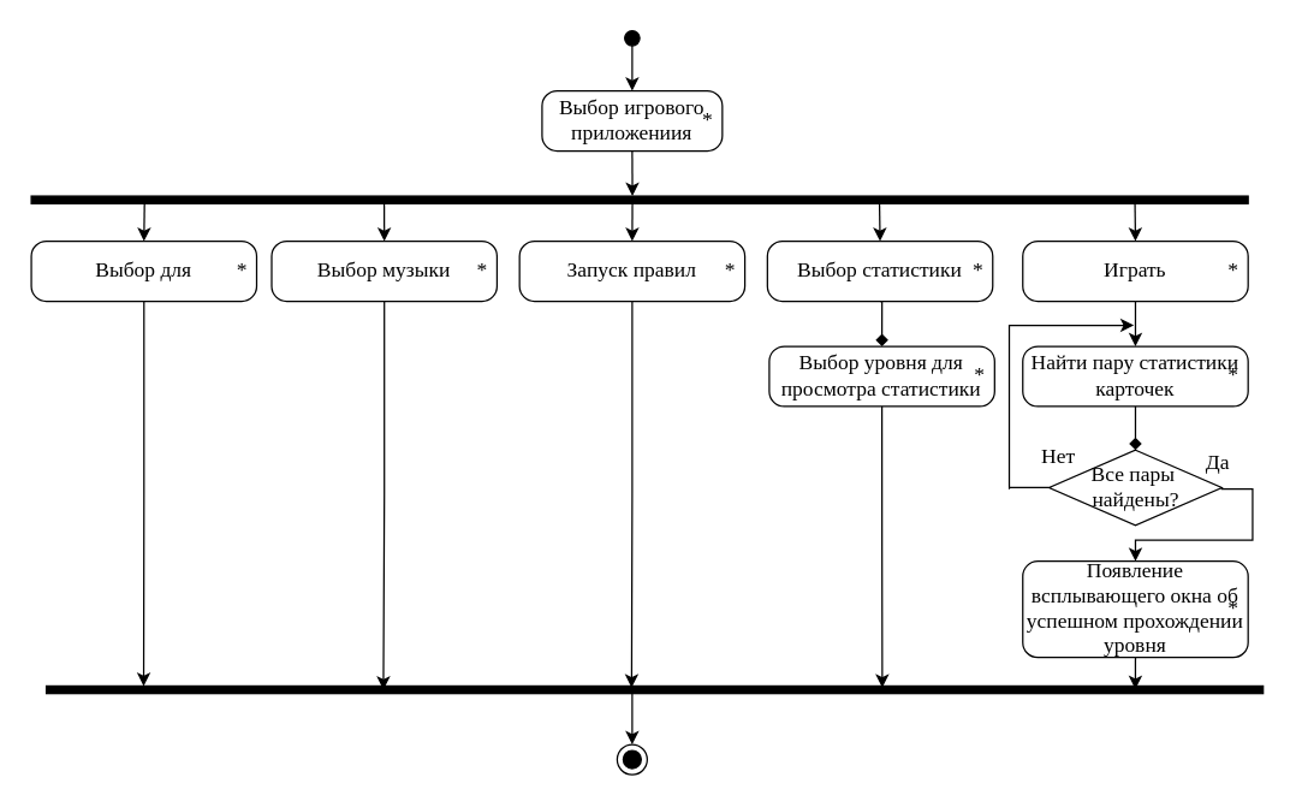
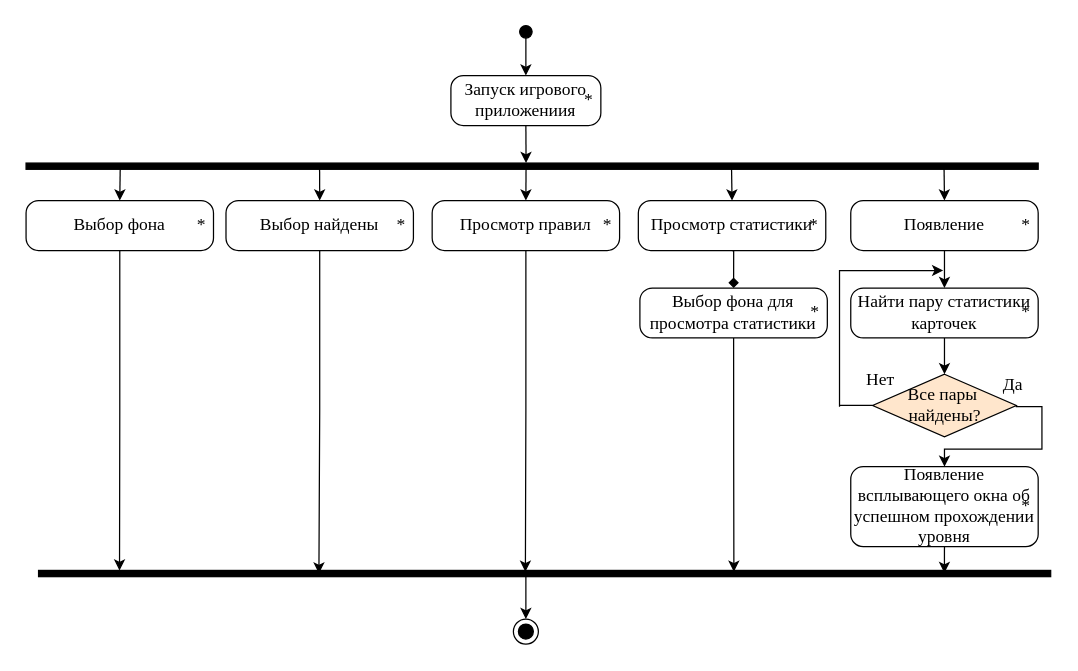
- <mxCell id="5" value="Выбор игрового приложениия" style="html=1;dashed=0;rounded=1;absoluteArcSize=1;arcSize=20;verticalAlign=middle;align=center;whiteSpace=wrap;fontFamily=ISOCPEUR;fontSize=14;" parent="1" vertex="1"><mxGeometry x="360" y="60" width="120" height="40" as="geometry" /></mxCell>
+ <mxCell id="5" value="Запуск игрового приложениия" style="html=1;dashed=0;rounded=1;absoluteArcSize=1;arcSize=20;verticalAlign=middle;align=center;whiteSpace=wrap;fontFamily=ISOCPEUR;fontSize=14;" parent="1" vertex="1"><mxGeometry x="360" y="60" width="120" height="40" as="geometry" /></mxCell>
- <mxCell id="8" value="Выбор для" style="html=1;dashed=0;rounded=1;absoluteArcSize=1;arcSize=20;verticalAlign=middle;align=center;whiteSpace=wrap;fontFamily=ISOCPEUR;fontSize=14;" parent="1" vertex="1"><mxGeometry x="20" y="160" width="150" height="40" as="geometry" /></mxCell>
+ <mxCell id="8" value="Выбор фона" style="html=1;dashed=0;rounded=1;absoluteArcSize=1;arcSize=20;verticalAlign=middle;align=center;whiteSpace=wrap;fontFamily=ISOCPEUR;fontSize=14;" parent="1" vertex="1"><mxGeometry x="20" y="160" width="150" height="40" as="geometry" /></mxCell>
- <mxCell id="10" value="Выбор музыки" style="html=1;dashed=0;rounded=1;absoluteArcSize=1;arcSize=20;verticalAlign=middle;align=center;whiteSpace=wrap;fontFamily=ISOCPEUR;fontSize=14;" parent="1" vertex="1"><mxGeometry x="180" y="160" width="150" height="40" as="geometry" /></mxCell>
+ <mxCell id="10" value="Выбор найдены" style="html=1;dashed=0;rounded=1;absoluteArcSize=1;arcSize=20;verticalAlign=middle;align=center;whiteSpace=wrap;fontFamily=ISOCPEUR;fontSize=14;" parent="1" vertex="1"><mxGeometry x="180" y="160" width="150" height="40" as="geometry" /></mxCell>
- <mxCell id="12" value="Запуск правил" style="html=1;dashed=0;rounded=1;absoluteArcSize=1;arcSize=20;verticalAlign=middle;align=center;whiteSpace=wrap;fontFamily=ISOCPEUR;fontSize=14;" parent="1" vertex="1"><mxGeometry x="345" y="160" width="150" height="40" as="geometry" /></mxCell>
+ <mxCell id="12" value="Просмотр правил" style="html=1;dashed=0;rounded=1;absoluteArcSize=1;arcSize=20;verticalAlign=middle;align=center;whiteSpace=wrap;fontFamily=ISOCPEUR;fontSize=14;" parent="1" vertex="1"><mxGeometry x="345" y="160" width="150" height="40" as="geometry" /></mxCell>
- <mxCell id="15" value="Выбор статистики" style="html=1;dashed=0;rounded=1;absoluteArcSize=1;arcSize=20;verticalAlign=middle;align=center;whiteSpace=wrap;fontFamily=ISOCPEUR;fontSize=14;" parent="1" vertex="1"><mxGeometry x="510" y="160" width="150" height="40" as="geometry" /></mxCell>
+ <mxCell id="15" value="Просмотр статистики" style="html=1;dashed=0;rounded=1;absoluteArcSize=1;arcSize=20;verticalAlign=middle;align=center;whiteSpace=wrap;fontFamily=ISOCPEUR;fontSize=14;" parent="1" vertex="1"><mxGeometry x="510" y="160" width="150" height="40" as="geometry" /></mxCell>
- <mxCell id="20" value="Играть" style="html=1;dashed=0;rounded=1;absoluteArcSize=1;arcSize=20;verticalAlign=middle;align=center;whiteSpace=wrap;fontFamily=ISOCPEUR;fontSize=14;" parent="1" vertex="1"><mxGeometry x="680" y="160" width="150" height="40" as="geometry" /></mxCell>
+ <mxCell id="20" value="Появление" style="html=1;dashed=0;rounded=1;absoluteArcSize=1;arcSize=20;verticalAlign=middle;align=center;whiteSpace=wrap;fontFamily=ISOCPEUR;fontSize=14;" parent="1" vertex="1"><mxGeometry x="680" y="160" width="150" height="40" as="geometry" /></mxCell>
- <mxCell id="17" value="Выбор уровня для просмотра статистики" style="html=1;dashed=0;rounded=1;absoluteArcSize=1;arcSize=20;verticalAlign=middle;align=center;whiteSpace=wrap;fontFamily=ISOCPEUR;fontSize=14;" parent="1" vertex="1"><mxGeometry x="511.25" y="230" width="150" height="40" as="geometry" /></mxCell>
+ <mxCell id="17" value="Выбор фона для просмотра статистики" style="html=1;dashed=0;rounded=1;absoluteArcSize=1;arcSize=20;verticalAlign=middle;align=center;whiteSpace=wrap;fontFamily=ISOCPEUR;fontSize=14;" parent="1" vertex="1"><mxGeometry x="511.25" y="230" width="150" height="40" as="geometry" /></mxCell>
- <mxCell id="37" style="edgeStyle=orthogonalEdgeStyle;rounded=0;orthogonalLoop=1;jettySize=auto;html=1;exitX=0.5;exitY=1;exitDx=0;exitDy=0;entryX=0.5;entryY=0;entryDx=0;entryDy=0;fontFamily=ISOCPEUR;fontSize=14;endArrow=diamond;" parent="1" source="38" target="36" edge="1"><mxGeometry relative="1" as="geometry" /></mxCell>
+ <mxCell id="37" style="edgeStyle=orthogonalEdgeStyle;rounded=0;orthogonalLoop=1;jettySize=auto;html=1;exitX=0.5;exitY=1;exitDx=0;exitDy=0;entryX=0.5;entryY=0;entryDx=0;entryDy=0;fontFamily=ISOCPEUR;fontSize=14;" parent="1" source="38" target="36" edge="1"><mxGeometry relative="1" as="geometry" /></mxCell>
- <mxCell id="36" value="Все пары&amp;nbsp;&lt;div style=&quot;font-size: 14px;&quot;&gt;найдены?&lt;/div&gt;" style="rhombus;whiteSpace=wrap;html=1;fontFamily=ISOCPEUR;fontSize=14;" parent="1" vertex="1"><mxGeometry x="697.5" y="299" width="115" height="50" as="geometry" /></mxCell>
+ <mxCell id="36" value="Все пары&amp;nbsp;&lt;div style=&quot;font-size: 14px;&quot;&gt;найдены?&lt;/div&gt;" style="rhombus;whiteSpace=wrap;html=1;fontFamily=ISOCPEUR;fontSize=14;fillColor=#ffe6cc;" parent="1" vertex="1"><mxGeometry x="697.5" y="299" width="115" height="50" as="geometry" /></mxCell>
